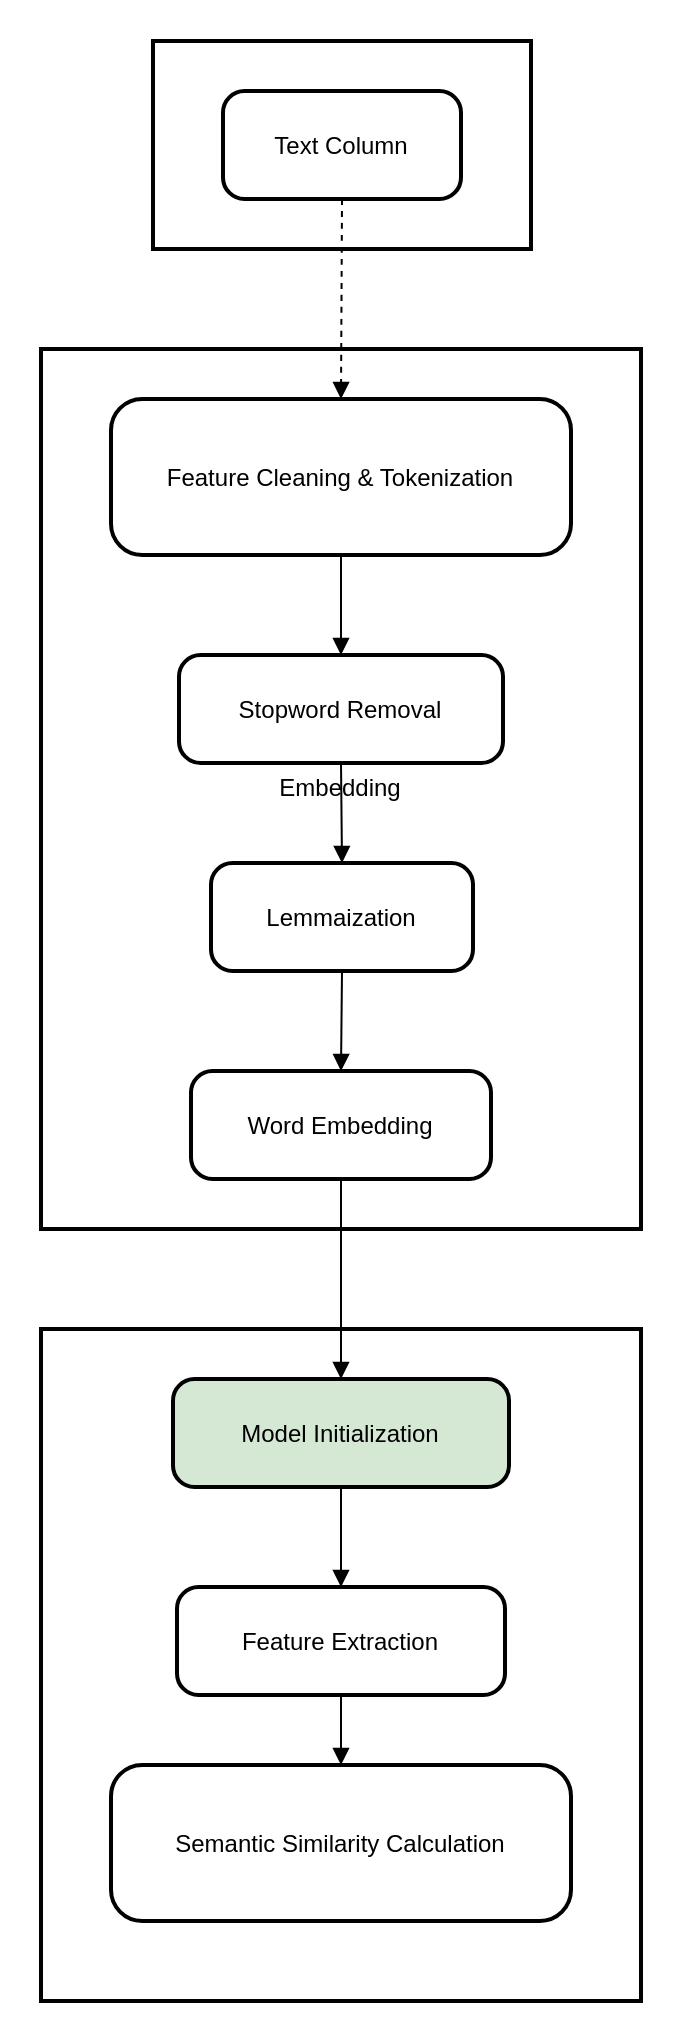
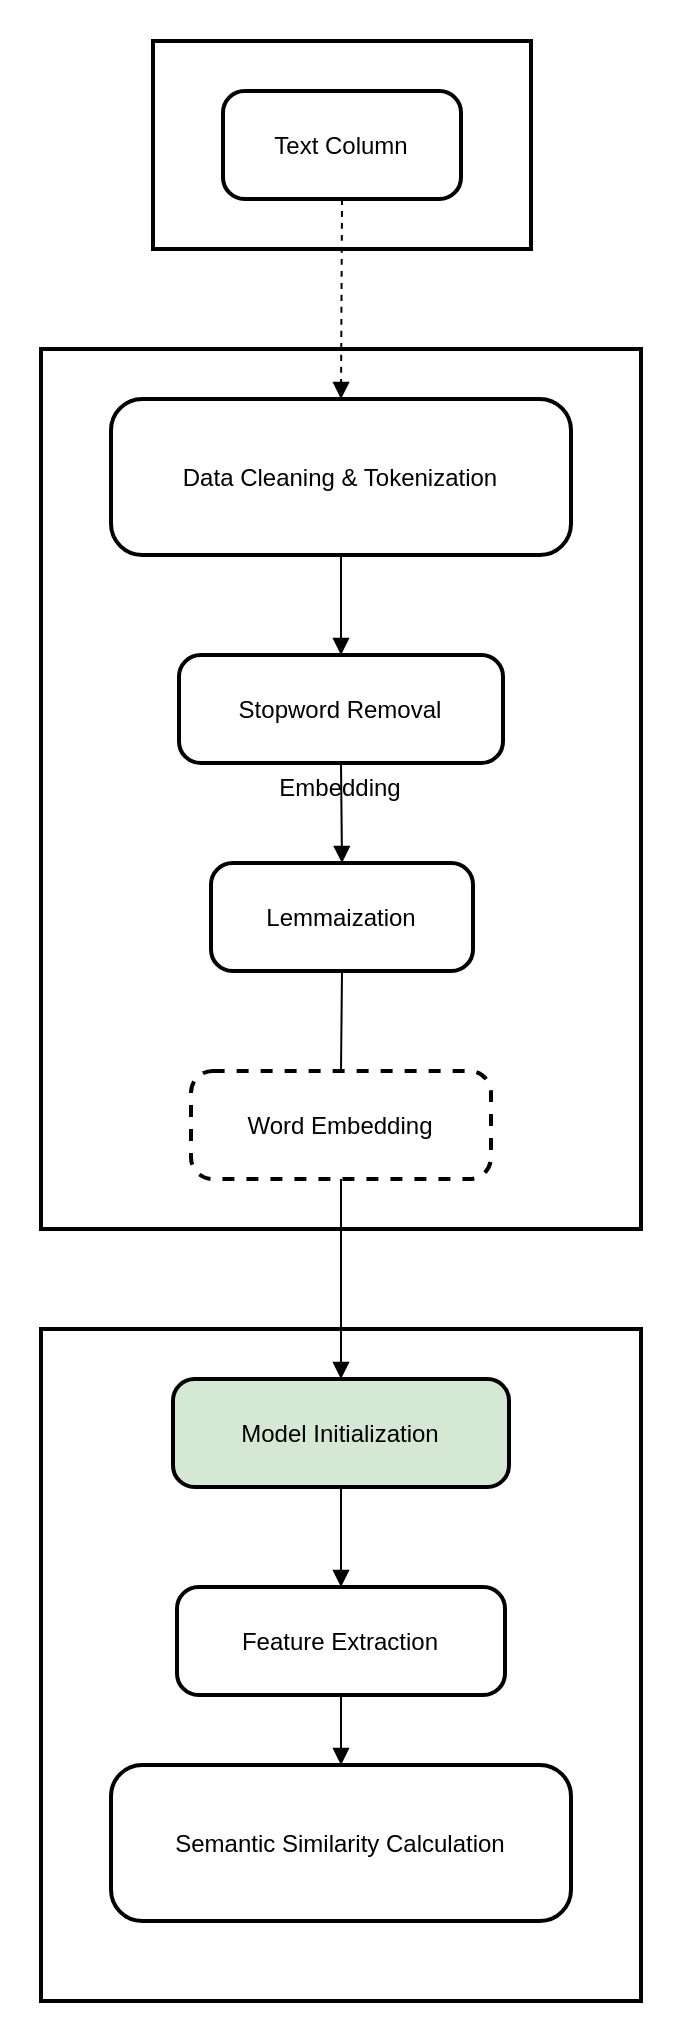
- <mxCell id="6" value="Feature Cleaning &amp; Tokenization" style="rounded=1;arcSize=20;strokeWidth=2" vertex="1" parent="1"><mxGeometry x="55" y="199" width="230" height="78" as="geometry" /></mxCell>
+ <mxCell id="6" value="Data Cleaning &amp; Tokenization" style="rounded=1;arcSize=20;strokeWidth=2" vertex="1" parent="1"><mxGeometry x="55" y="199" width="230" height="78" as="geometry" /></mxCell>
- <mxCell id="16" value="" style="curved=1;startArrow=none;endArrow=block;exitX=0.5;exitY=1;entryX=0.5;entryY=0;" edge="1" parent="1" source="8" target="9"><mxGeometry relative="1" as="geometry"><Array as="points" /></mxGeometry></mxCell>
+ <mxCell id="16" value="" style="curved=1;startArrow=none;endArrow=none;exitX=0.5;exitY=1;entryX=0.5;entryY=0;" edge="1" parent="1" source="8" target="9"><mxGeometry relative="1" as="geometry"><Array as="points" /></mxGeometry></mxCell>
- <mxCell id="9" value="Word Embedding" style="rounded=1;arcSize=20;strokeWidth=2" vertex="1" parent="1"><mxGeometry x="95" y="535" width="150" height="54" as="geometry" /></mxCell>
+ <mxCell id="9" value="Word Embedding" style="rounded=1;arcSize=20;strokeWidth=2;dashed=1;" vertex="1" parent="1"><mxGeometry x="95" y="535" width="150" height="54" as="geometry" /></mxCell>
